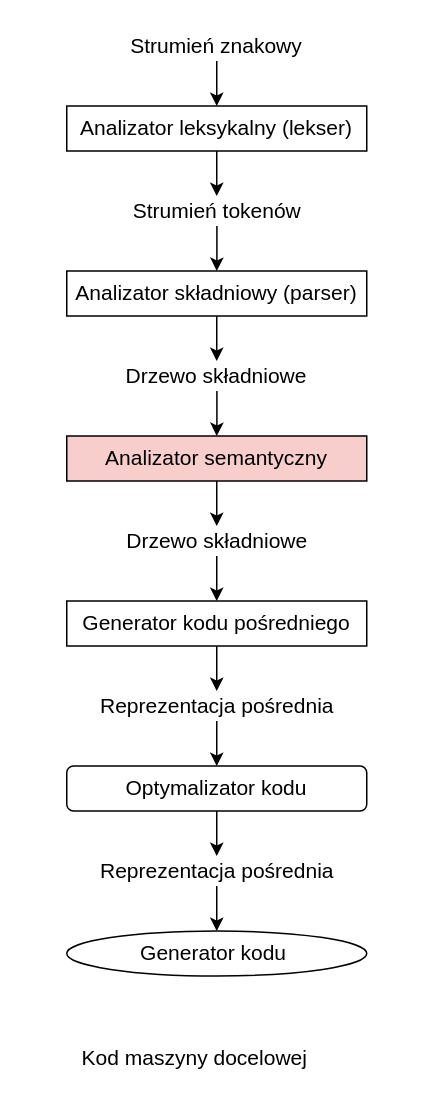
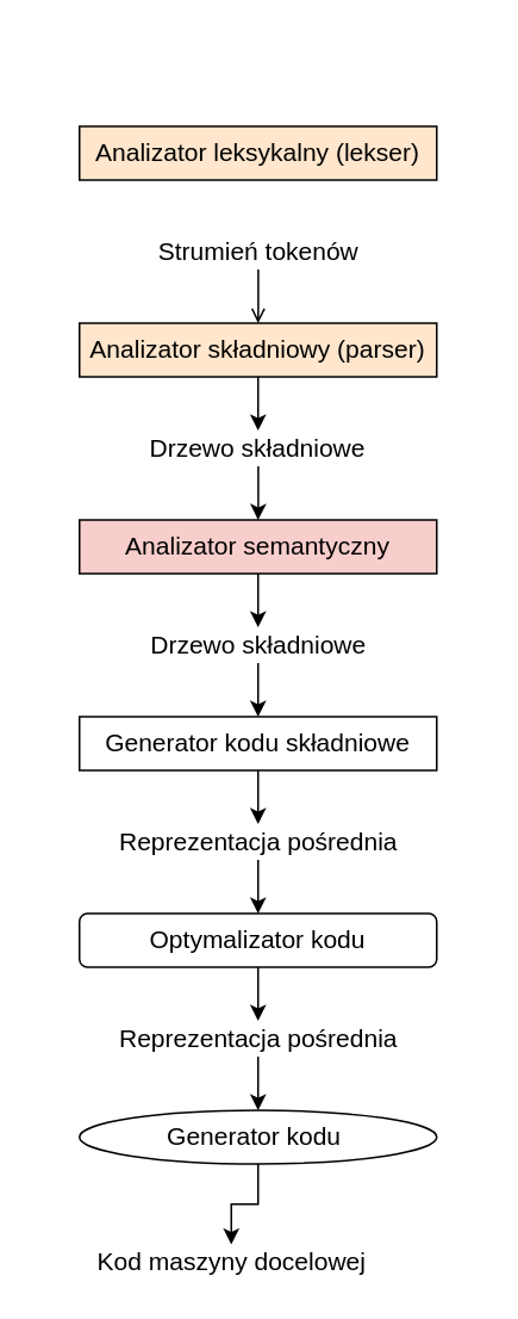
- <mxCell id="3" value="Strumień znakowy" style="text;html=1;strokeColor=none;fillColor=none;align=center;verticalAlign=middle;whiteSpace=wrap;rounded=0;fontSize=14;" vertex="1" parent="1"><mxGeometry x="79" y="20" width="130" height="20" as="geometry" /></mxCell>
- <mxCell id="2" style="edgeStyle=orthogonalEdgeStyle;rounded=0;orthogonalLoop=1;jettySize=auto;html=1;entryX=0.5;entryY=0;entryDx=0;entryDy=0;fontSize=14;" edge="1" parent="1" source="3" target="5"><mxGeometry relative="1" as="geometry" /></mxCell>
- <mxCell id="5" value="Analizator leksykalny (lekser)" style="rounded=0;whiteSpace=wrap;html=1;fontSize=14;" vertex="1" parent="1"><mxGeometry x="44" y="70" width="200" height="30" as="geometry" /></mxCell>
+ <mxCell id="5" value="Analizator leksykalny (lekser)" style="rounded=0;whiteSpace=wrap;html=1;fontSize=14;fillColor=#ffe6cc;" vertex="1" parent="1"><mxGeometry x="44" y="70" width="200" height="30" as="geometry" /></mxCell>
- <mxCell id="4" style="edgeStyle=orthogonalEdgeStyle;rounded=0;orthogonalLoop=1;jettySize=auto;html=1;entryX=0.5;entryY=0;entryDx=0;entryDy=0;fontSize=14;" edge="1" parent="1" source="5" target="7"><mxGeometry relative="1" as="geometry" /></mxCell>
- <mxCell id="6" style="edgeStyle=orthogonalEdgeStyle;rounded=0;orthogonalLoop=1;jettySize=auto;html=1;entryX=0.5;entryY=0;entryDx=0;entryDy=0;fontSize=14;" edge="1" parent="1" source="7" target="9"><mxGeometry relative="1" as="geometry" /></mxCell>
+ <mxCell id="6" style="edgeStyle=orthogonalEdgeStyle;rounded=0;orthogonalLoop=1;jettySize=auto;html=1;entryX=0.5;entryY=0;entryDx=0;entryDy=0;fontSize=14;endArrow=open;" edge="1" parent="1" source="7" target="9"><mxGeometry relative="1" as="geometry" /></mxCell>
- <mxCell id="9" value="Analizator składniowy (parser)" style="rounded=0;whiteSpace=wrap;html=1;fontSize=14;" vertex="1" parent="1"><mxGeometry x="44" y="180" width="200" height="30" as="geometry" /></mxCell>
+ <mxCell id="9" value="Analizator składniowy (parser)" style="rounded=0;whiteSpace=wrap;html=1;fontSize=14;fillColor=#ffe6cc;" vertex="1" parent="1"><mxGeometry x="44" y="180" width="200" height="30" as="geometry" /></mxCell>
- <mxCell id="17" value="Generator kodu pośredniego" style="rounded=0;whiteSpace=wrap;html=1;fontSize=14;" vertex="1" parent="1"><mxGeometry x="44" y="400" width="200" height="30" as="geometry" /></mxCell>
+ <mxCell id="17" value="Generator kodu składniowe" style="rounded=0;whiteSpace=wrap;html=1;fontSize=14;" vertex="1" parent="1"><mxGeometry x="44" y="400" width="200" height="30" as="geometry" /></mxCell>
+ <mxCell id="24" style="edgeStyle=orthogonalEdgeStyle;rounded=0;orthogonalLoop=1;jettySize=auto;html=1;fontSize=14;" edge="1" parent="1" source="25" target="26"><mxGeometry relative="1" as="geometry" /></mxCell>
